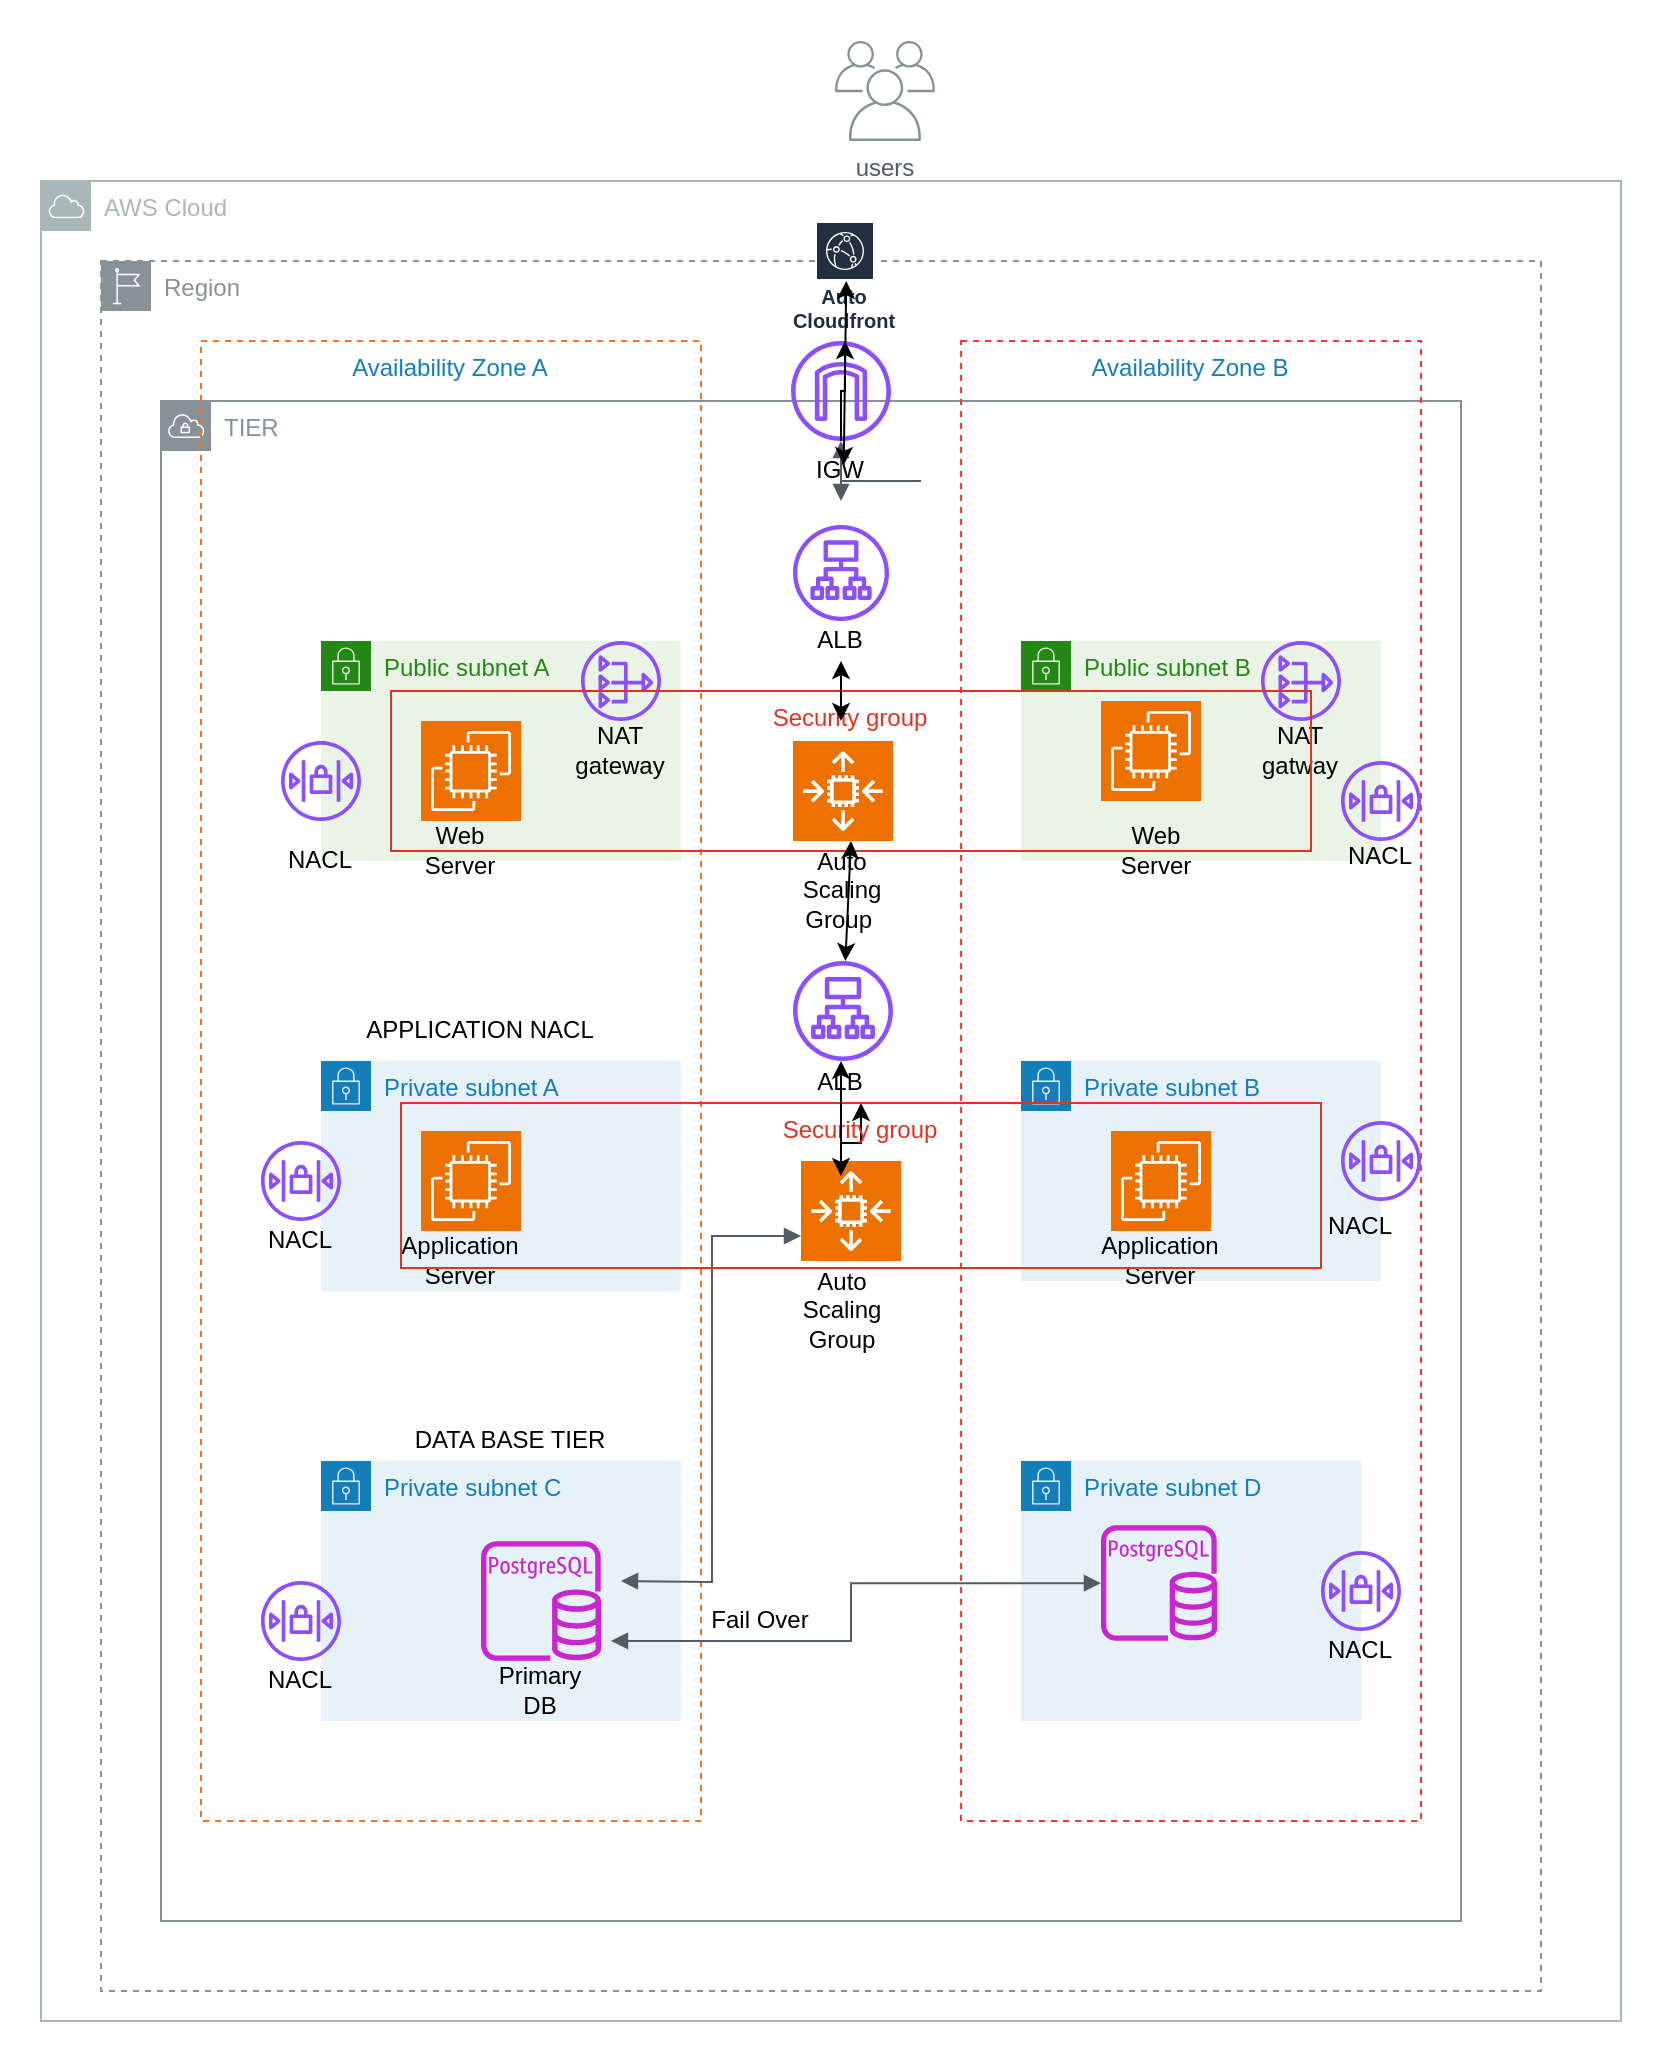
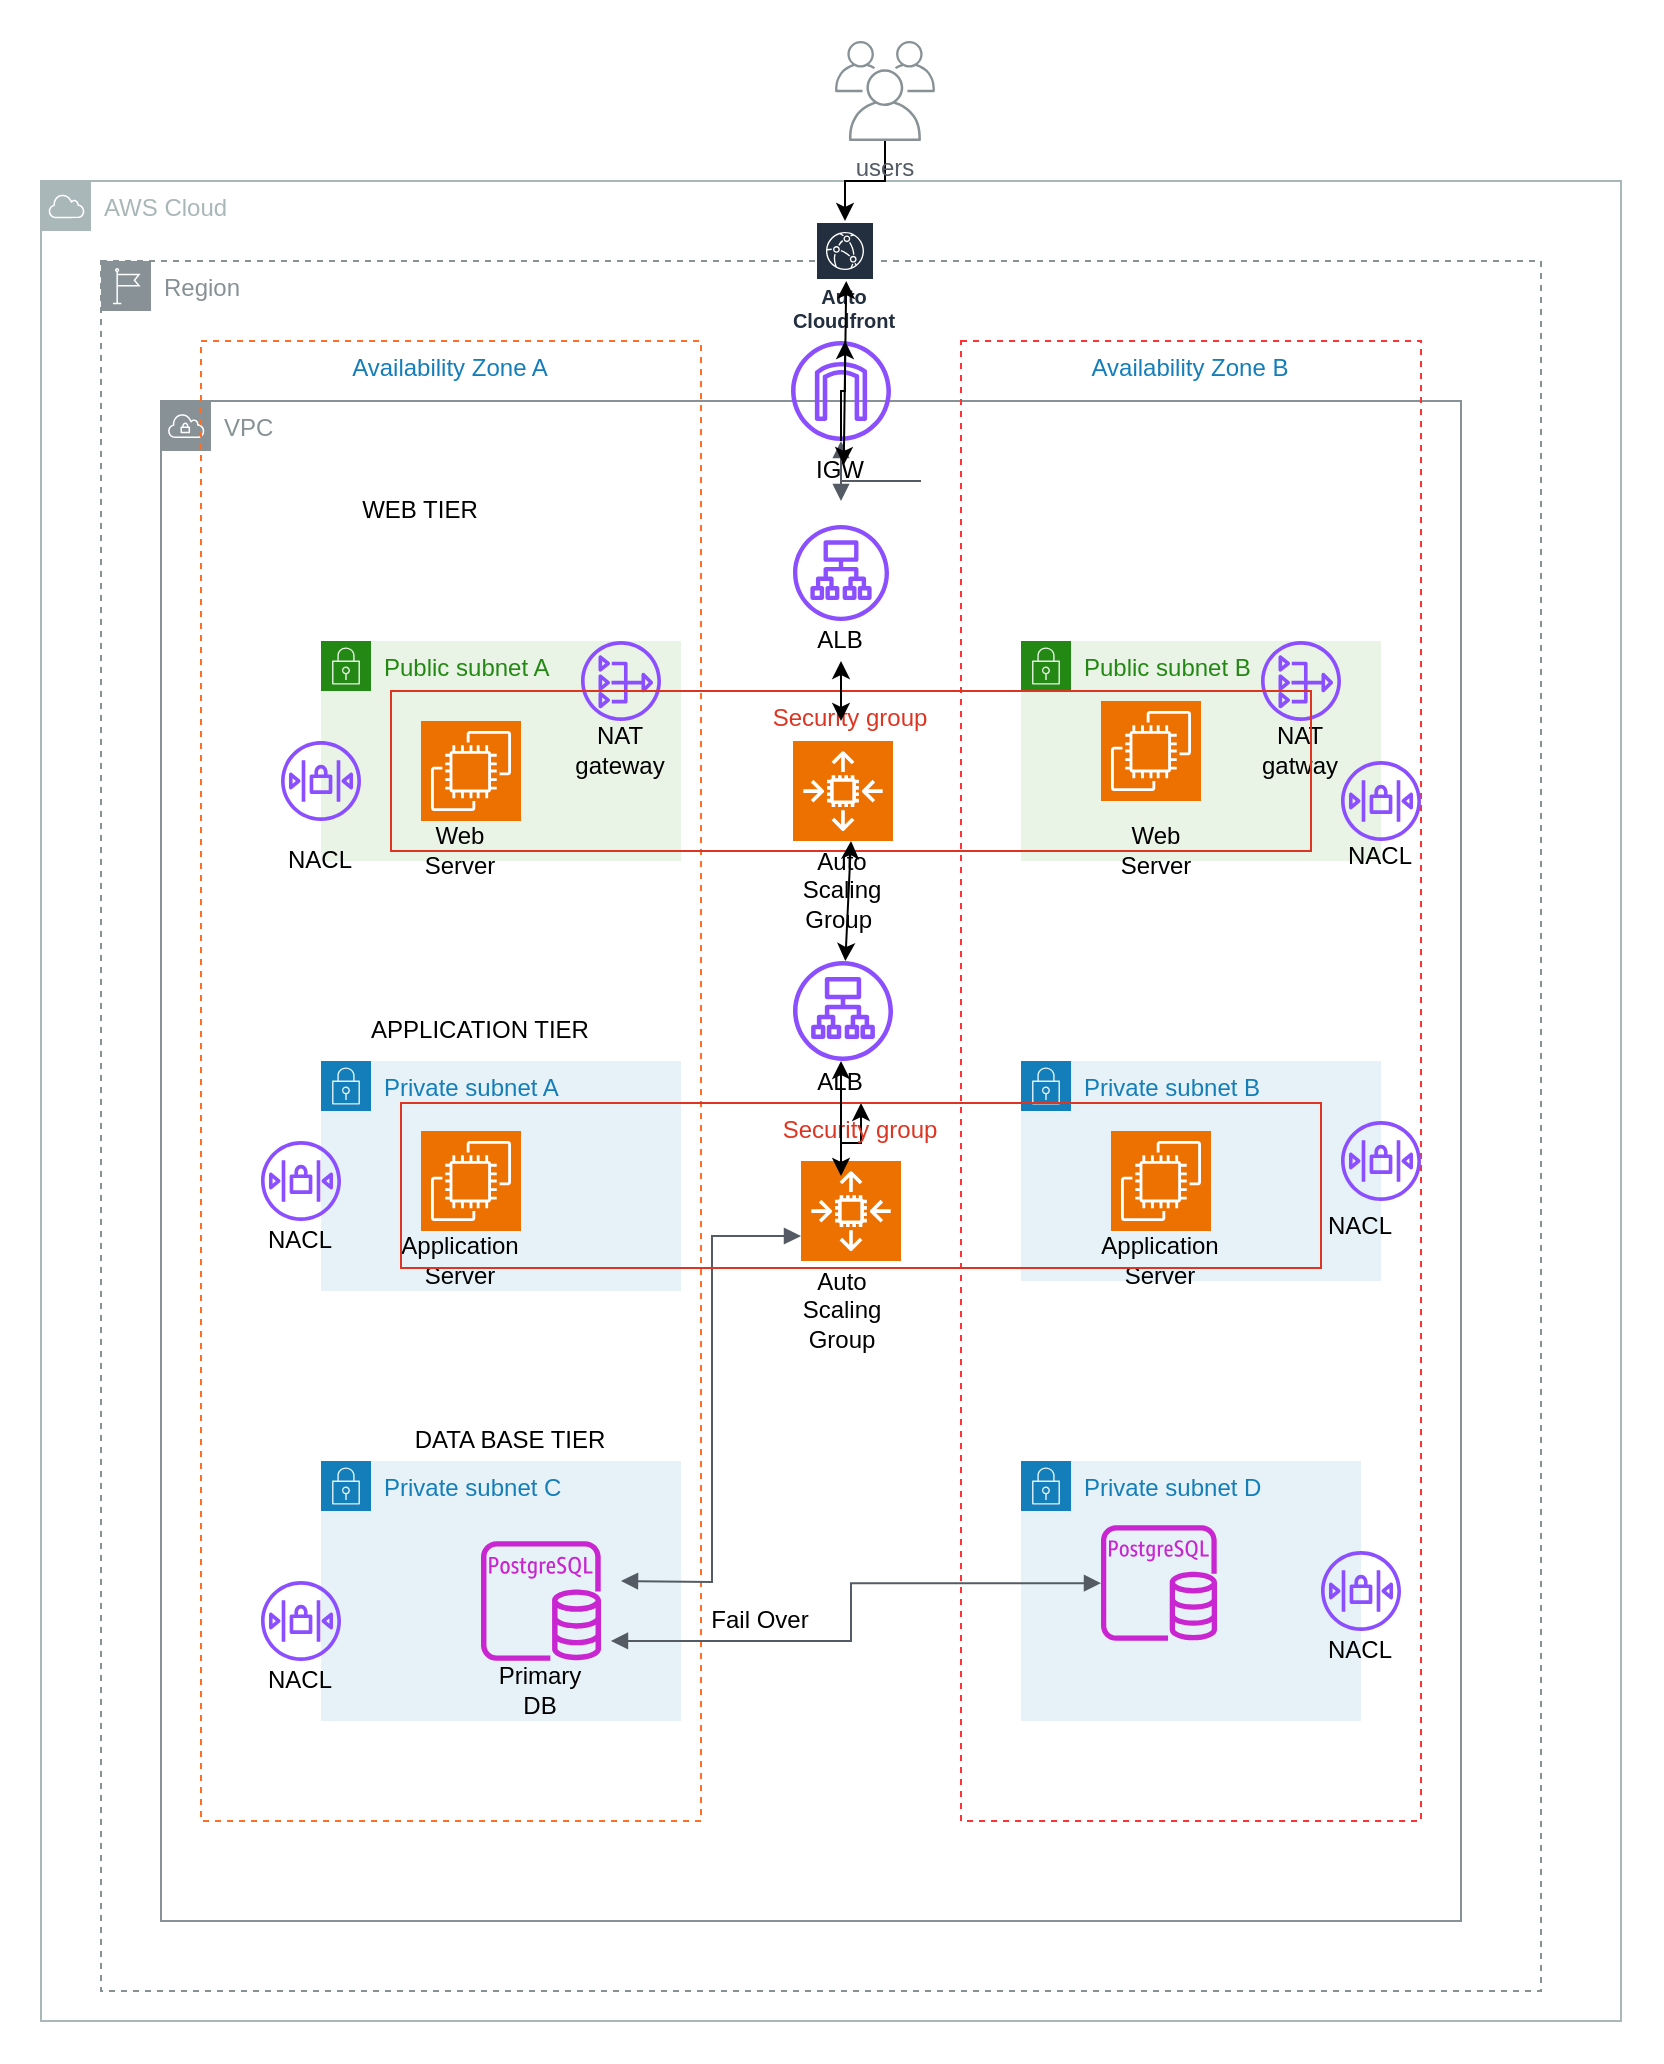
+ <mxCell id="57" value="" style="edgeStyle=orthogonalEdgeStyle;rounded=0;orthogonalLoop=1;jettySize=auto;html=1;" edge="1" parent="1" source="58" target="56"><mxGeometry relative="1" as="geometry" /></mxCell>
- <mxCell id="2" value="TIER" style="sketch=0;outlineConnect=0;gradientColor=none;html=1;whiteSpace=wrap;fontSize=12;fontStyle=0;shape=mxgraph.aws4.group;grIcon=mxgraph.aws4.group_vpc;strokeColor=#879196;fillColor=none;verticalAlign=top;align=left;spacingLeft=30;fontColor=#879196;dashed=0;" vertex="1" parent="1"><mxGeometry x="80" y="200" width="650" height="760" as="geometry" /></mxCell>
+ <mxCell id="2" value="VPC" style="sketch=0;outlineConnect=0;gradientColor=none;html=1;whiteSpace=wrap;fontSize=12;fontStyle=0;shape=mxgraph.aws4.group;grIcon=mxgraph.aws4.group_vpc;strokeColor=#879196;fillColor=none;verticalAlign=top;align=left;spacingLeft=30;fontColor=#879196;dashed=0;" vertex="1" parent="1"><mxGeometry x="80" y="200" width="650" height="760" as="geometry" /></mxCell>
+ <mxCell id="66" value="WEB TIER" style="text;html=1;strokeColor=none;fillColor=none;align=center;verticalAlign=middle;whiteSpace=wrap;rounded=0;" vertex="1" parent="1"><mxGeometry x="180" y="240" width="60" height="30" as="geometry" /></mxCell>
- <mxCell id="67" value="APPLICATION NACL" style="text;html=1;strokeColor=none;fillColor=none;align=center;verticalAlign=middle;whiteSpace=wrap;rounded=0;" vertex="1" parent="1"><mxGeometry x="180" y="510" width="120" height="10" as="geometry" /></mxCell>
+ <mxCell id="67" value="APPLICATION TIER" style="text;html=1;strokeColor=none;fillColor=none;align=center;verticalAlign=middle;whiteSpace=wrap;rounded=0;" vertex="1" parent="1"><mxGeometry x="180" y="510" width="120" height="10" as="geometry" /></mxCell>
